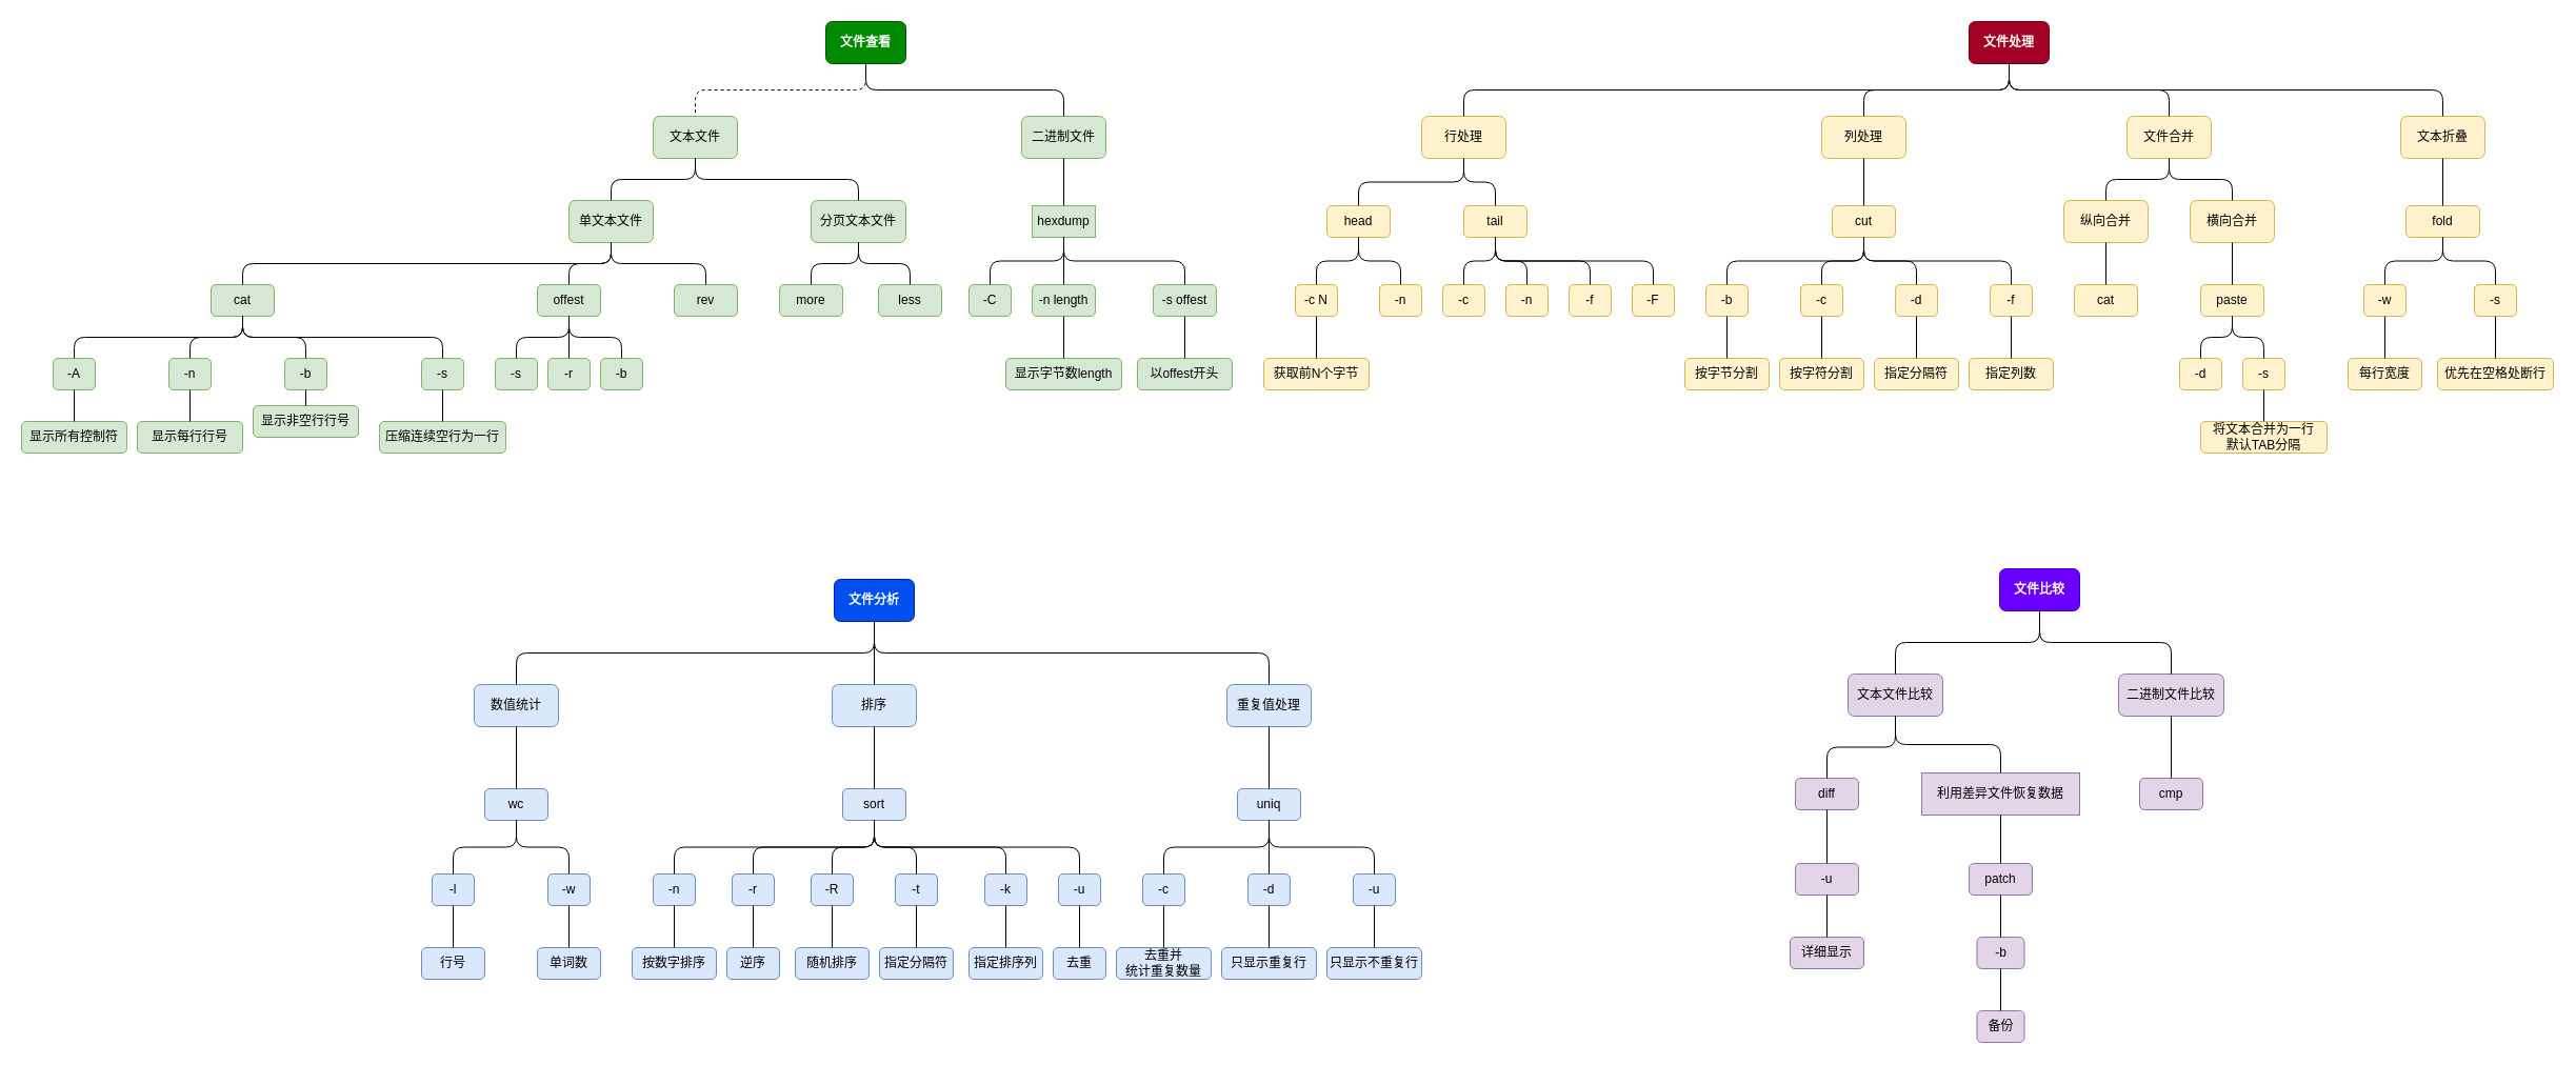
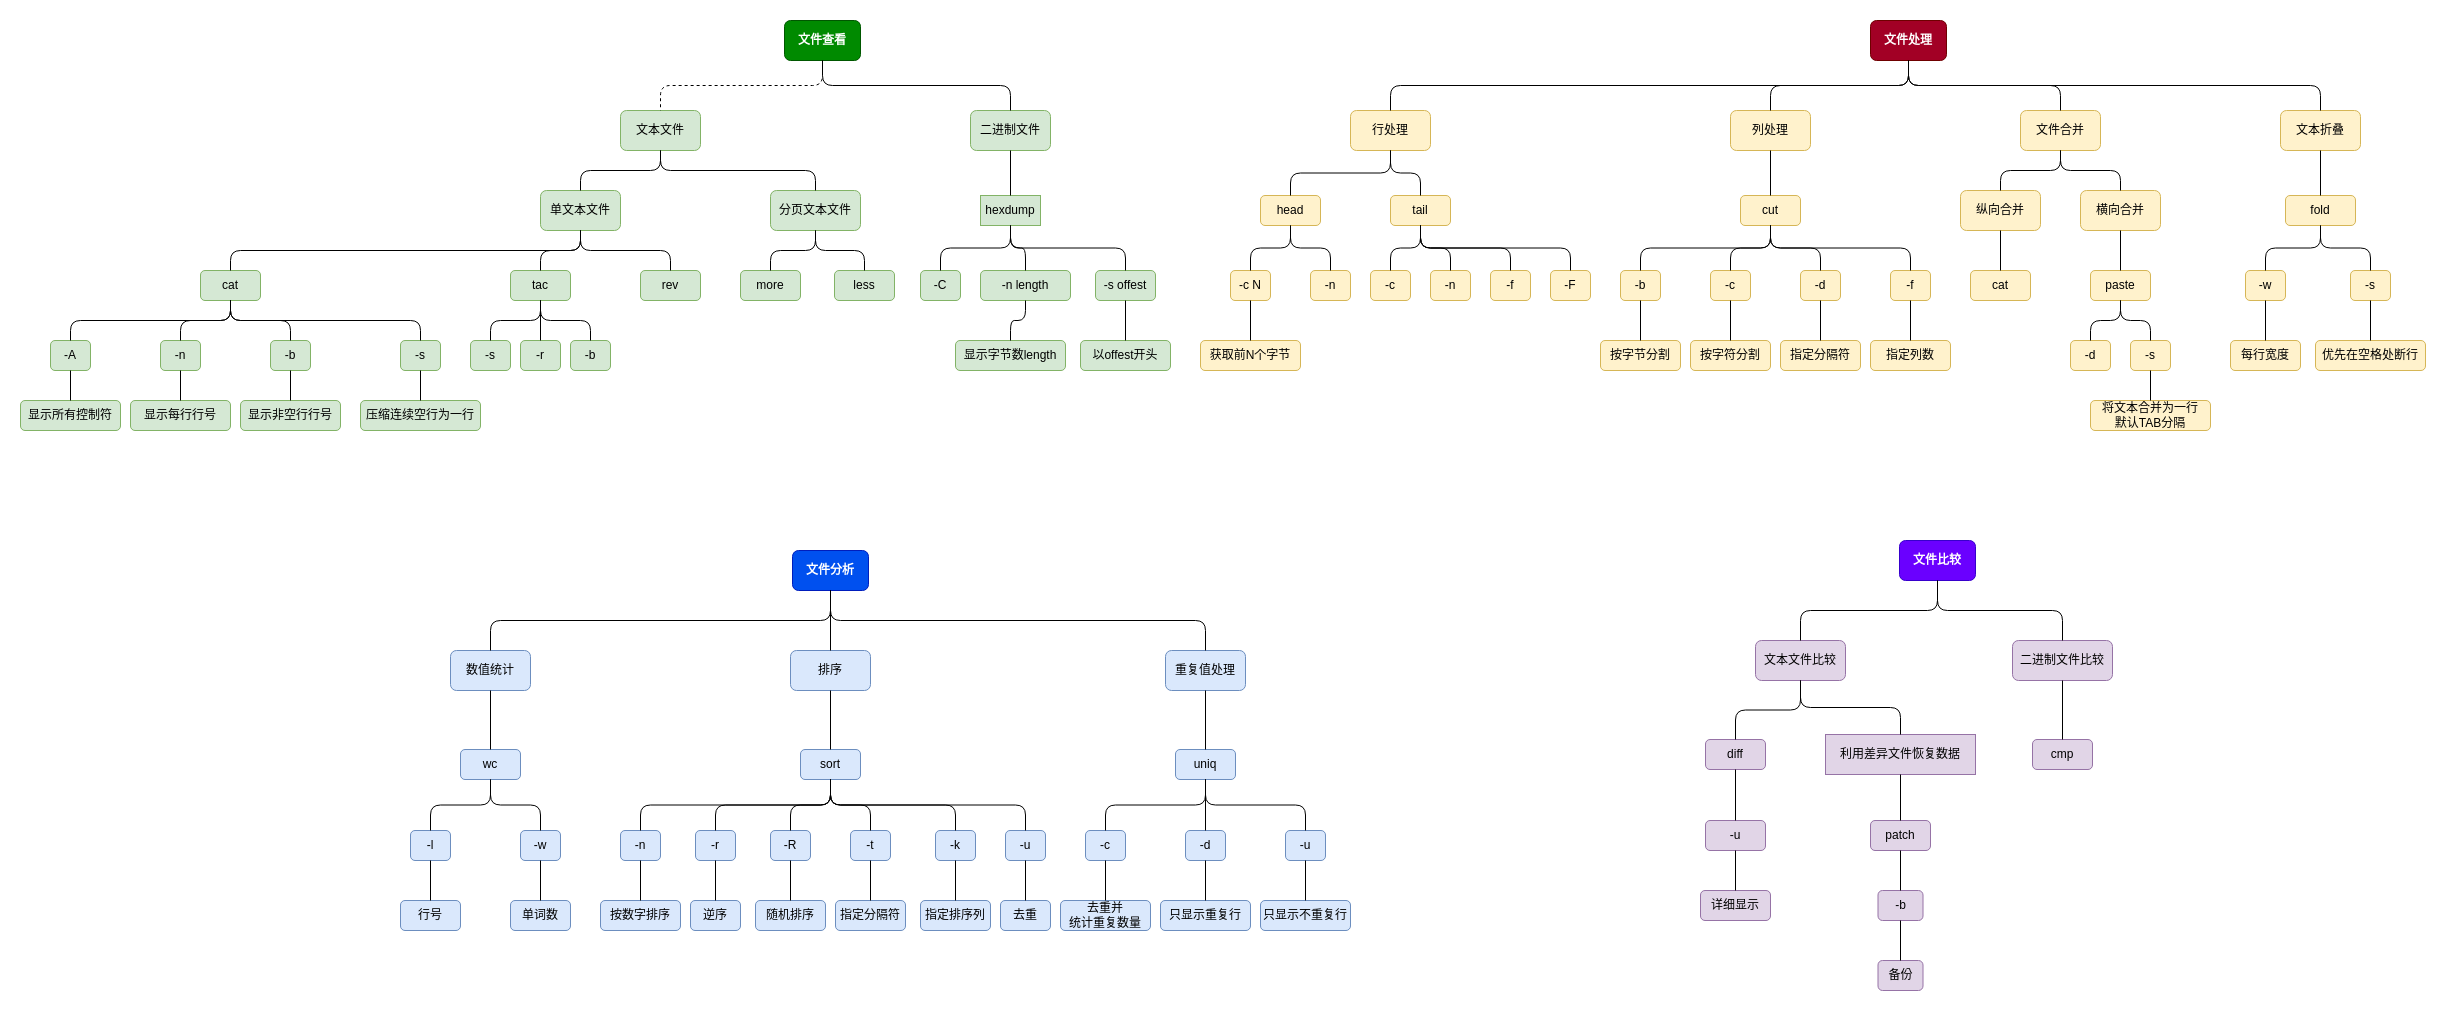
- <mxCell id="14" value="offest" style="rounded=1;whiteSpace=wrap;html=1;fillColor=#d5e8d4;strokeColor=#82b366;" vertex="1" parent="2"><mxGeometry x="490" y="250" width="60" height="30" as="geometry" /></mxCell>
+ <mxCell id="14" value="tac" style="rounded=1;whiteSpace=wrap;html=1;fillColor=#d5e8d4;strokeColor=#82b366;" vertex="1" parent="2"><mxGeometry x="490" y="250" width="60" height="30" as="geometry" /></mxCell>
- <mxCell id="48" value="-n length" style="rounded=1;whiteSpace=wrap;html=1;fillColor=#d5e8d4;strokeColor=#82b366;" vertex="1" parent="2"><mxGeometry x="960" y="250" width="60" height="30" as="geometry" /></mxCell>
+ <mxCell id="48" value="-n length" style="rounded=1;whiteSpace=wrap;html=1;fillColor=#d5e8d4;strokeColor=#82b366;" vertex="1" parent="2"><mxGeometry x="960" y="250" width="90" height="30" as="geometry" /></mxCell>
- <mxCell id="36" value="显示非空行行号" style="rounded=1;whiteSpace=wrap;html=1;fillColor=#d5e8d4;strokeColor=#82b366;" vertex="1" parent="2"><mxGeometry x="220" y="365" width="100" height="30" as="geometry" /></mxCell>
+ <mxCell id="36" value="显示非空行行号" style="rounded=1;whiteSpace=wrap;html=1;fillColor=#d5e8d4;strokeColor=#82b366;" vertex="1" parent="2"><mxGeometry x="220" y="380" width="100" height="30" as="geometry" /></mxCell>
